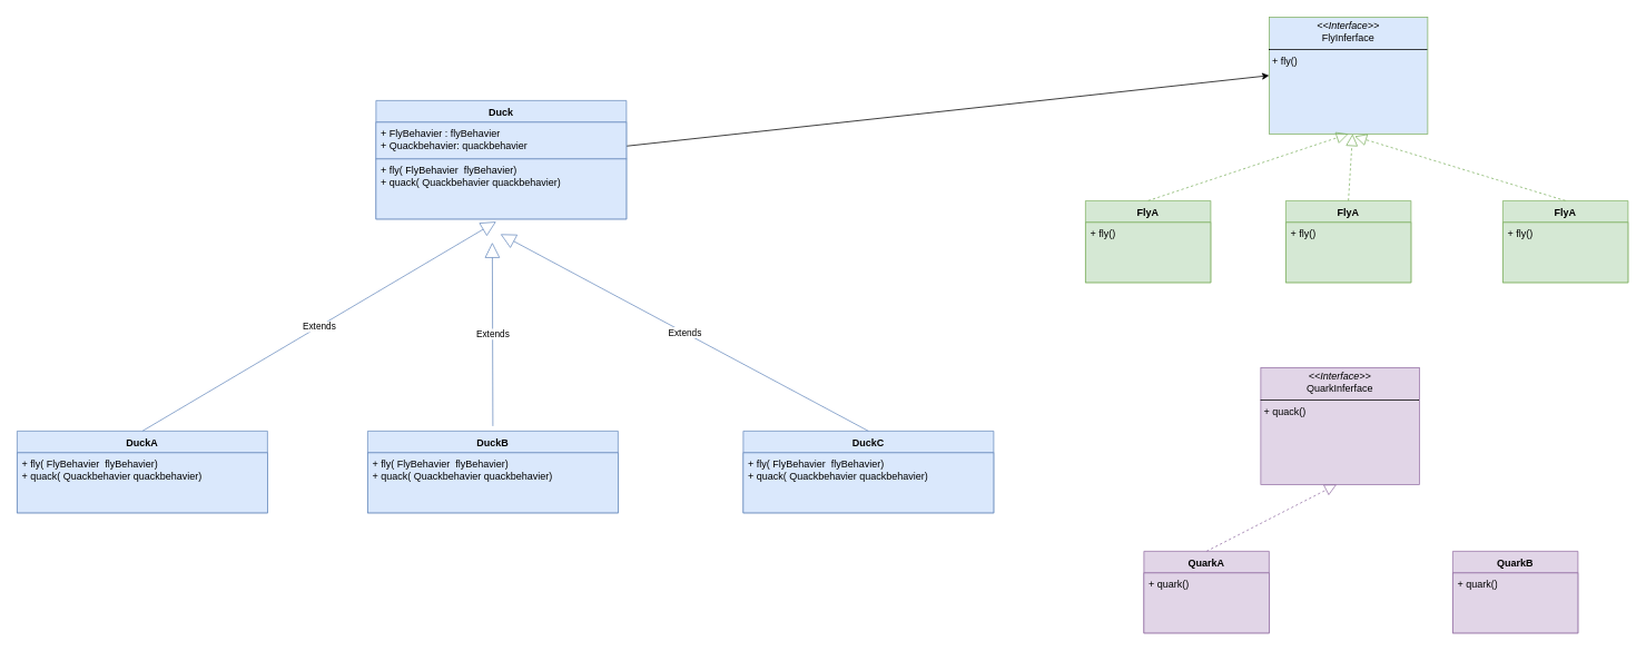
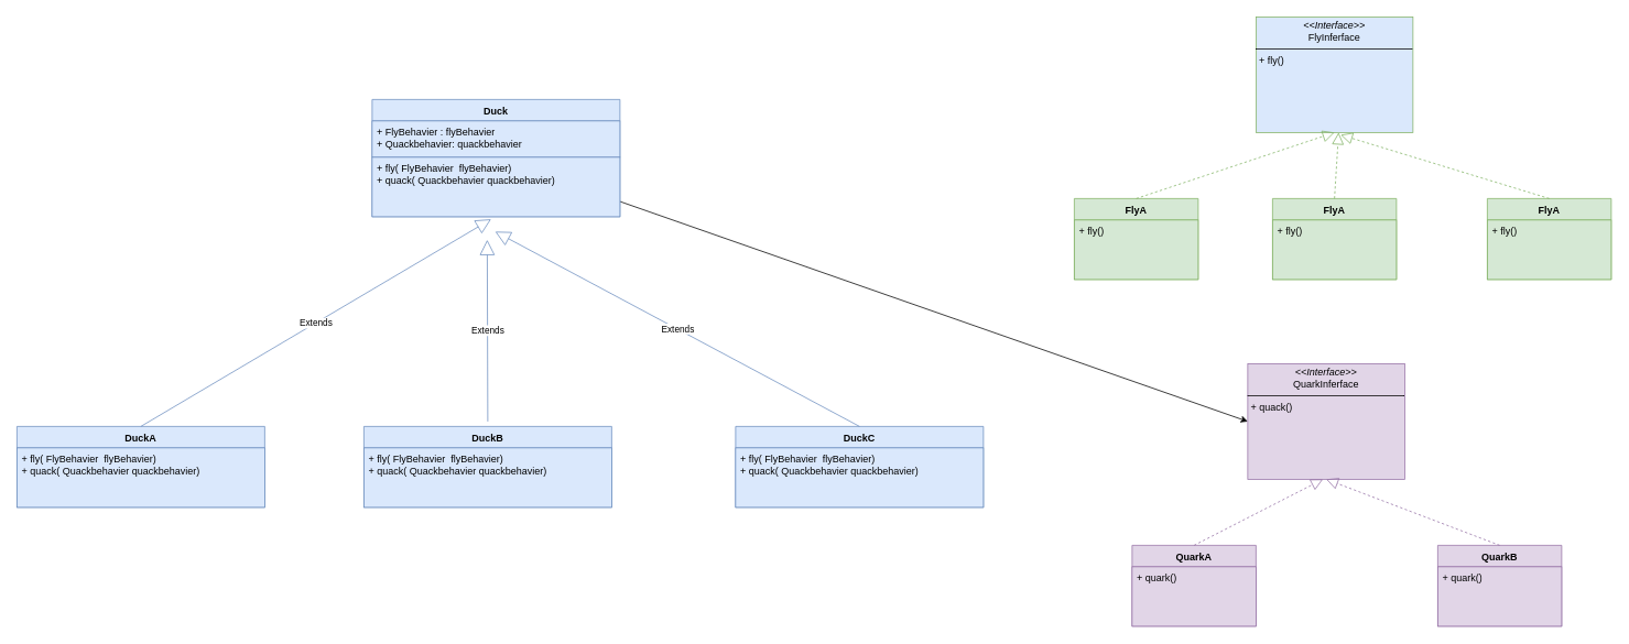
- <mxCell id="2" style="rounded=0;orthogonalLoop=1;jettySize=auto;html=1;entryX=0;entryY=0.5;entryDx=0;entryDy=0;" edge="1" parent="1" source="4" target="16"><mxGeometry relative="1" as="geometry"><mxPoint x="1190" y="160" as="targetPoint" /></mxGeometry></mxCell>
+ <mxCell id="3" style="rounded=0;orthogonalLoop=1;jettySize=auto;html=1;entryX=0;entryY=0.5;entryDx=0;entryDy=0;" edge="1" parent="1" source="4" target="17"><mxGeometry relative="1" as="geometry"><mxPoint x="1280" y="420" as="targetPoint" /></mxGeometry></mxCell>
+ <mxCell id="32" value="" style="endArrow=block;dashed=1;endFill=0;endSize=12;html=1;rounded=0;exitX=0.5;exitY=0;exitDx=0;exitDy=0;entryX=0.5;entryY=1;entryDx=0;entryDy=0;fillColor=#e1d5e7;strokeColor=#9673a6;" edge="1" parent="1" source="29" target="17"><mxGeometry width="160" relative="1" as="geometry"><mxPoint x="1455" y="670" as="sourcePoint" /><mxPoint x="1611" y="590" as="targetPoint" /></mxGeometry></mxCell>
